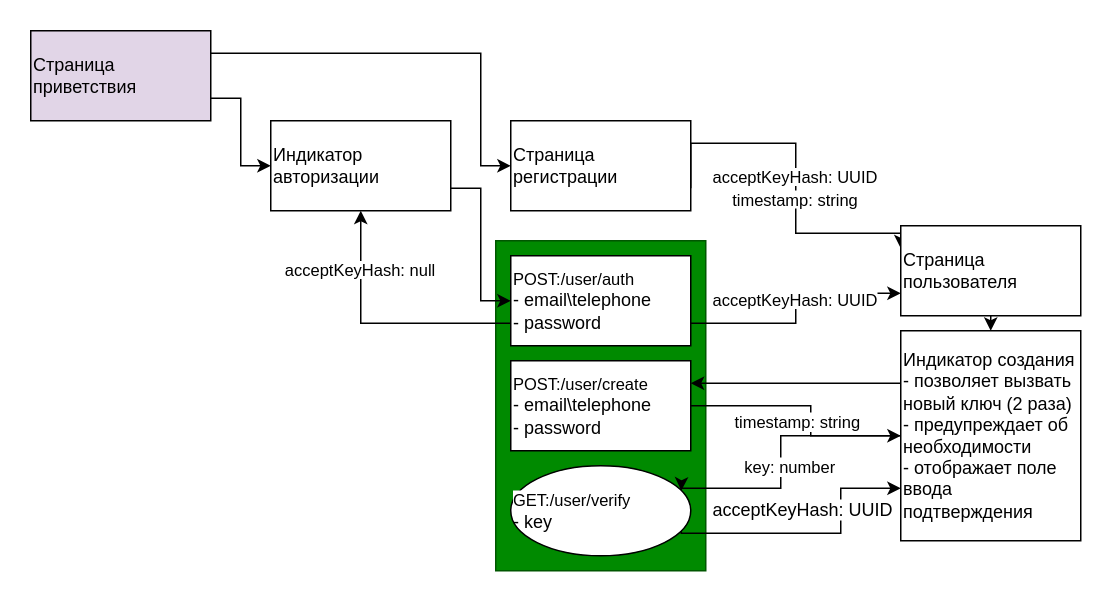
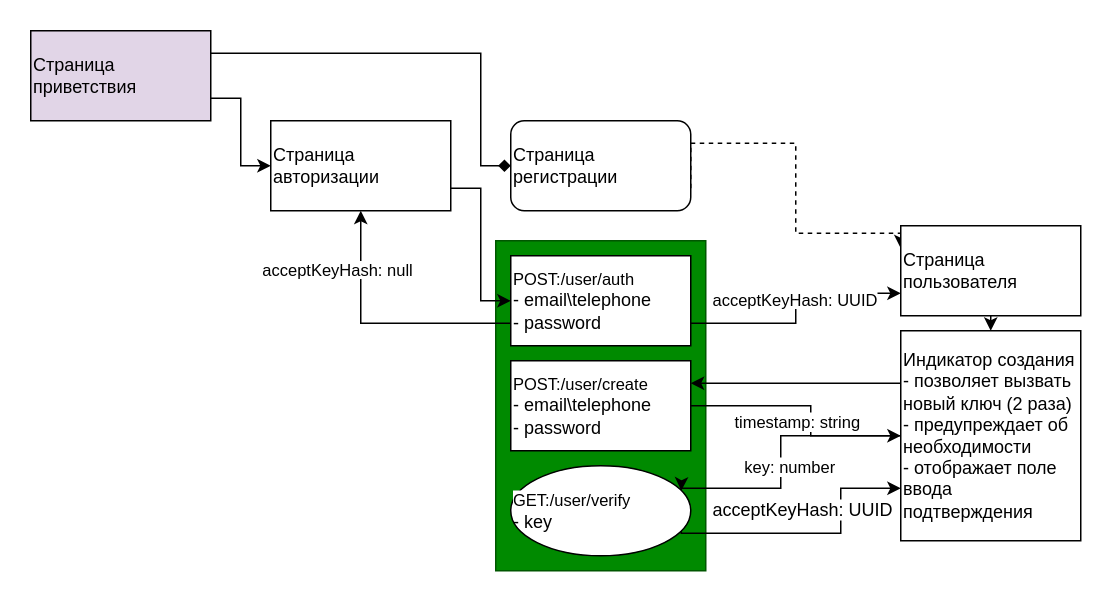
- <mxCell id="9" value="Индикатор авторизации" style="rounded=0;whiteSpace=wrap;html=1;align=left;" vertex="1" parent="1"><mxGeometry x="180" y="80" width="120" height="60" as="geometry" /></mxCell>
+ <mxCell id="9" value="Страница авторизации" style="rounded=0;whiteSpace=wrap;html=1;align=left;" vertex="1" parent="1"><mxGeometry x="180" y="80" width="120" height="60" as="geometry" /></mxCell>
- <mxCell id="3" style="edgeStyle=orthogonalEdgeStyle;rounded=0;orthogonalLoop=1;jettySize=auto;html=1;exitX=1;exitY=0.25;exitDx=0;exitDy=0;entryX=0;entryY=0.5;entryDx=0;entryDy=0;" edge="1" parent="1" source="5" target="7"><mxGeometry relative="1" as="geometry"><Array as="points"><mxPoint x="320" y="35" /><mxPoint x="320" y="110" /></Array></mxGeometry></mxCell>
+ <mxCell id="3" style="edgeStyle=orthogonalEdgeStyle;rounded=0;orthogonalLoop=1;jettySize=auto;html=1;exitX=1;exitY=0.25;exitDx=0;exitDy=0;entryX=0;entryY=0.5;entryDx=0;entryDy=0;endArrow=diamond;" edge="1" parent="1" source="5" target="7"><mxGeometry relative="1" as="geometry"><Array as="points"><mxPoint x="320" y="35" /><mxPoint x="320" y="110" /></Array></mxGeometry></mxCell>
- <mxCell id="7" value="Страница регистрации" style="rounded=0;whiteSpace=wrap;html=1;align=left;" vertex="1" parent="1"><mxGeometry x="340" y="80" width="120" height="60" as="geometry" /></mxCell>
+ <mxCell id="7" value="Страница регистрации" style="whiteSpace=wrap;html=1;align=left;rounded=1;" vertex="1" parent="1"><mxGeometry x="340" y="80" width="120" height="60" as="geometry" /></mxCell>
- <mxCell id="6" style="edgeStyle=orthogonalEdgeStyle;rounded=0;orthogonalLoop=1;jettySize=auto;html=1;exitX=1;exitY=0.75;exitDx=0;exitDy=0;entryX=0;entryY=0.25;entryDx=0;entryDy=0;" edge="1" parent="1" source="7" target="14"><mxGeometry relative="1" as="geometry"><Array as="points"><mxPoint x="460" y="95" /><mxPoint x="530" y="95" /><mxPoint x="530" y="155" /></Array></mxGeometry></mxCell>
+ <mxCell id="6" style="edgeStyle=orthogonalEdgeStyle;rounded=0;orthogonalLoop=1;jettySize=auto;html=1;exitX=1;exitY=0.75;exitDx=0;exitDy=0;entryX=0;entryY=0.25;entryDx=0;entryDy=0;dashed=1;" edge="1" parent="1" source="7" target="14"><mxGeometry relative="1" as="geometry"><Array as="points"><mxPoint x="460" y="95" /><mxPoint x="530" y="95" /><mxPoint x="530" y="155" /></Array></mxGeometry></mxCell>
- <mxCell id="24" value="&lt;span style=&quot;font-size: 11px ; background-color: rgb(255 , 255 , 255)&quot;&gt;acceptKeyHash: UUID&lt;br&gt;timestamp: string&lt;br&gt;&lt;/span&gt;" style="text;html=1;strokeColor=none;fillColor=none;align=center;verticalAlign=middle;whiteSpace=wrap;rounded=0;" vertex="1" parent="1"><mxGeometry x="470" y="110" width="120" height="30" as="geometry" /></mxCell>
- <mxCell id="22" value="&lt;span style=&quot;font-size: 11px ; background-color: rgb(255 , 255 , 255)&quot;&gt;acceptKeyHash: null&lt;br&gt;&lt;/span&gt;" style="text;html=1;strokeColor=none;fillColor=none;align=center;verticalAlign=middle;whiteSpace=wrap;rounded=0;" vertex="1" parent="1"><mxGeometry x="185" y="170" width="110" height="20" as="geometry" /></mxCell>
+ <mxCell id="22" value="&lt;span style=&quot;font-size: 11px ; background-color: rgb(255 , 255 , 255)&quot;&gt;acceptKeyHash: null&lt;br&gt;&lt;/span&gt;" style="text;html=1;strokeColor=none;fillColor=none;align=center;verticalAlign=middle;whiteSpace=wrap;rounded=0;" vertex="1" parent="1"><mxGeometry x="170" y="170" width="110" height="20" as="geometry" /></mxCell>
